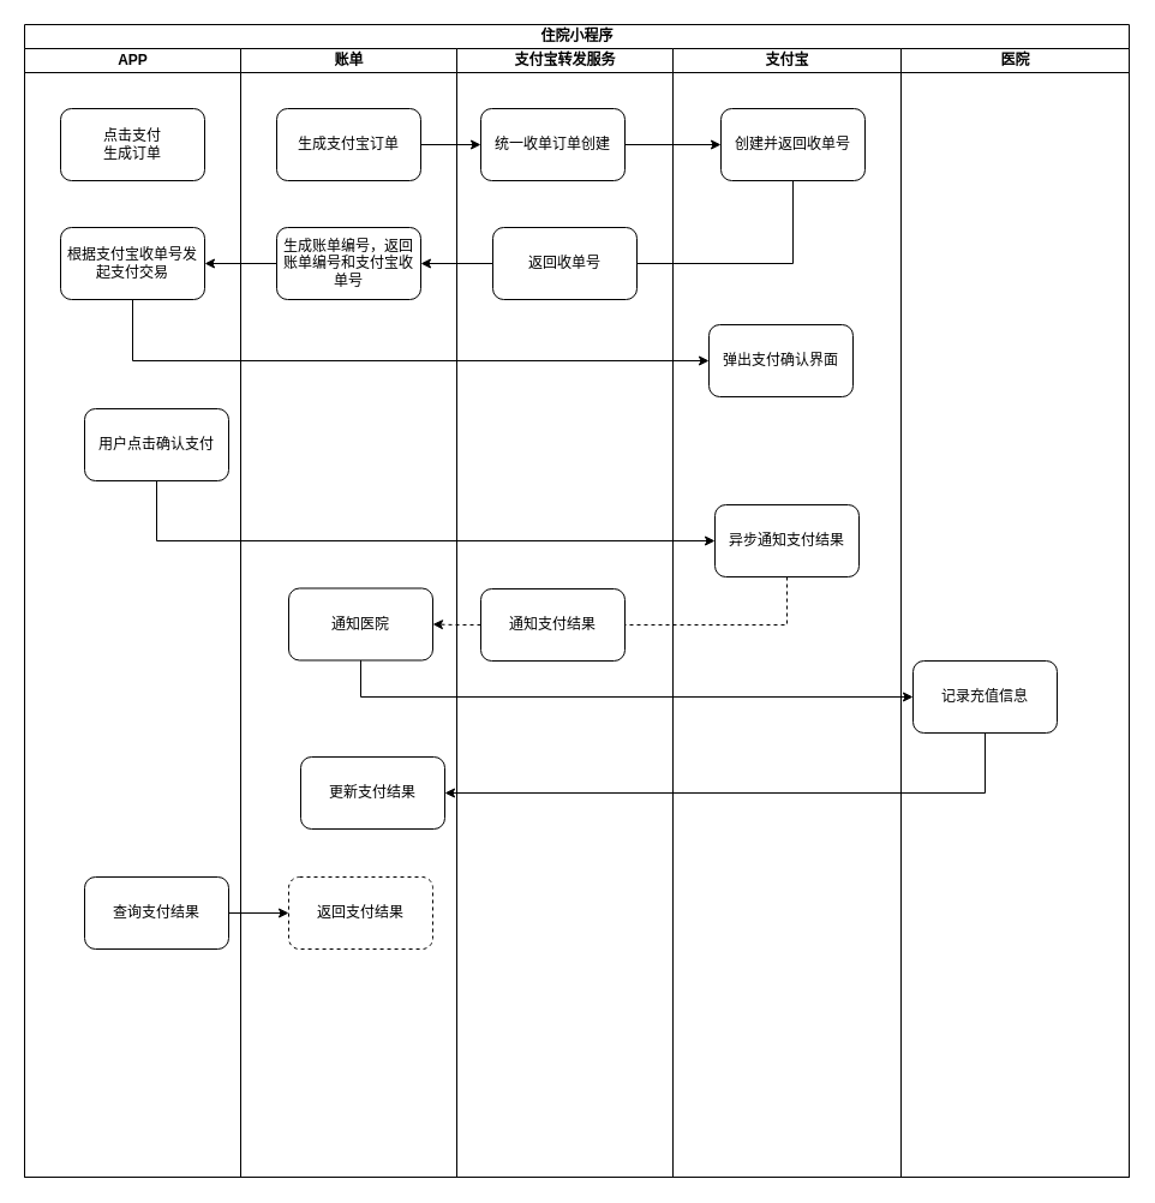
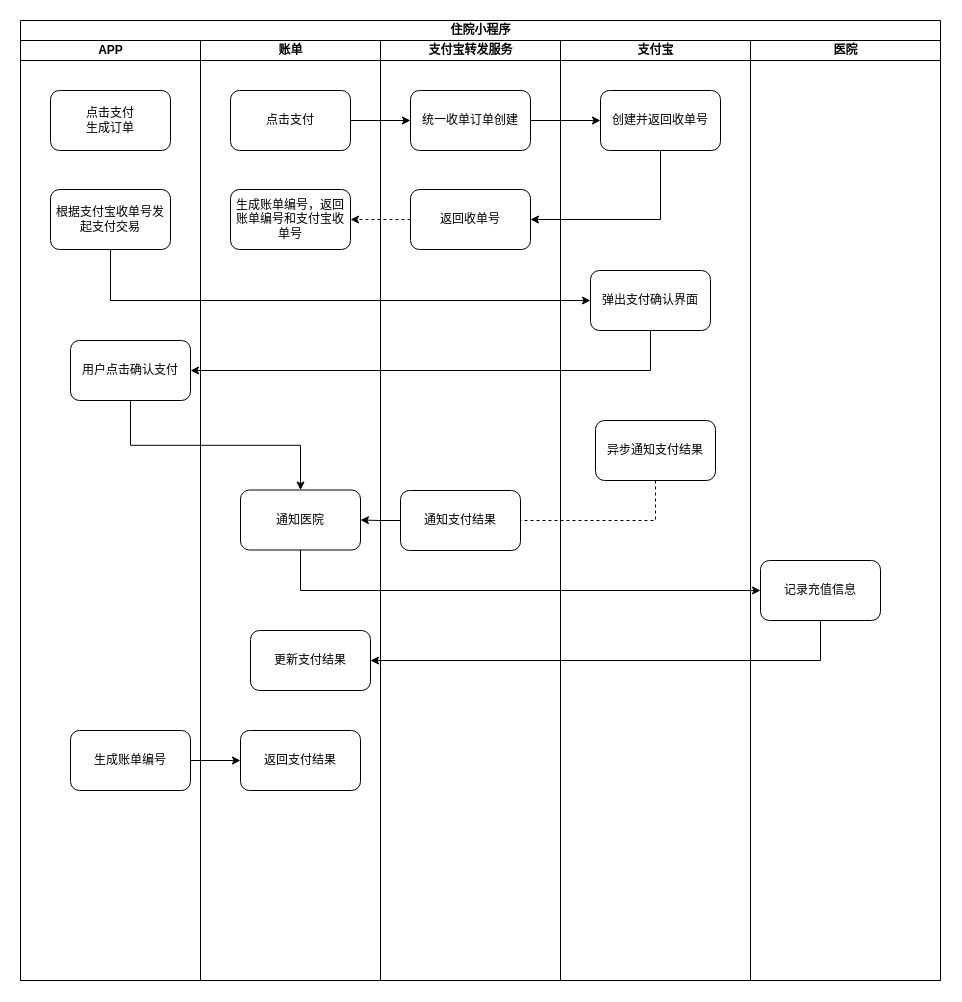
- <mxCell id="9" value="生成支付宝订单" style="rounded=1;whiteSpace=wrap;html=1;" vertex="1" parent="8"><mxGeometry x="30" y="50" width="120" height="60" as="geometry" /></mxCell>
+ <mxCell id="9" value="点击支付" style="rounded=1;whiteSpace=wrap;html=1;" vertex="1" parent="8"><mxGeometry x="30" y="50" width="120" height="60" as="geometry" /></mxCell>
- <mxCell id="15" value="统一收单订单创建" style="rounded=1;whiteSpace=wrap;html=1;" vertex="1" parent="14"><mxGeometry x="20" y="50" width="120" height="60" as="geometry" /></mxCell>
+ <mxCell id="15" value="统一收单订单创建" style="rounded=1;whiteSpace=wrap;html=1;" vertex="1" parent="14"><mxGeometry x="30" y="50" width="120" height="60" as="geometry" /></mxCell>
- <mxCell id="22" style="edgeStyle=orthogonalEdgeStyle;rounded=0;orthogonalLoop=1;jettySize=auto;html=1;exitX=0;exitY=0.5;exitDx=0;exitDy=0;entryX=1;entryY=0.5;entryDx=0;entryDy=0;" edge="1" parent="2" source="10" target="5"><mxGeometry relative="1" as="geometry" /></mxCell>
- <mxCell id="21" style="edgeStyle=orthogonalEdgeStyle;rounded=0;orthogonalLoop=1;jettySize=auto;html=1;exitX=0;exitY=0.5;exitDx=0;exitDy=0;entryX=1;entryY=0.5;entryDx=0;entryDy=0;" edge="1" parent="2" source="16" target="10"><mxGeometry relative="1" as="geometry" /></mxCell>
+ <mxCell id="21" style="edgeStyle=orthogonalEdgeStyle;rounded=0;orthogonalLoop=1;jettySize=auto;html=1;exitX=0;exitY=0.5;exitDx=0;exitDy=0;entryX=1;entryY=0.5;entryDx=0;entryDy=0;dashed=1;" edge="1" parent="2" source="16" target="10"><mxGeometry relative="1" as="geometry" /></mxCell>
- <mxCell id="20" style="edgeStyle=orthogonalEdgeStyle;rounded=0;orthogonalLoop=1;jettySize=auto;html=1;exitX=0.5;exitY=1;exitDx=0;exitDy=0;entryX=1;entryY=0.5;entryDx=0;entryDy=0;endArrow=none;" edge="1" parent="2" source="25" target="16"><mxGeometry relative="1" as="geometry" /></mxCell>
+ <mxCell id="20" style="edgeStyle=orthogonalEdgeStyle;rounded=0;orthogonalLoop=1;jettySize=auto;html=1;exitX=0.5;exitY=1;exitDx=0;exitDy=0;entryX=1;entryY=0.5;entryDx=0;entryDy=0;" edge="1" parent="2" source="25" target="16"><mxGeometry relative="1" as="geometry" /></mxCell>
+ <mxCell id="30" style="edgeStyle=orthogonalEdgeStyle;rounded=0;orthogonalLoop=1;jettySize=auto;html=1;exitX=0.5;exitY=1;exitDx=0;exitDy=0;entryX=1;entryY=0.5;entryDx=0;entryDy=0;" edge="1" parent="2" source="26" target="6"><mxGeometry relative="1" as="geometry" /></mxCell>
- <mxCell id="31" style="edgeStyle=orthogonalEdgeStyle;rounded=0;orthogonalLoop=1;jettySize=auto;html=1;exitX=0.5;exitY=1;exitDx=0;exitDy=0;entryX=0;entryY=0.5;entryDx=0;entryDy=0;" edge="1" parent="2" source="6" target="27"><mxGeometry relative="1" as="geometry" /></mxCell>
+ <mxCell id="31" style="edgeStyle=orthogonalEdgeStyle;rounded=0;orthogonalLoop=1;jettySize=auto;html=1;exitX=0.5;exitY=1;exitDx=0;exitDy=0;" edge="1" parent="2" source="6" target="11"><mxGeometry relative="1" as="geometry" /></mxCell>
- <mxCell id="33" style="edgeStyle=orthogonalEdgeStyle;rounded=0;orthogonalLoop=1;jettySize=auto;html=1;exitX=0;exitY=0.5;exitDx=0;exitDy=0;entryX=1;entryY=0.5;entryDx=0;entryDy=0;dashed=1;" edge="1" parent="2" source="17" target="11"><mxGeometry relative="1" as="geometry" /></mxCell>
+ <mxCell id="33" style="edgeStyle=orthogonalEdgeStyle;rounded=0;orthogonalLoop=1;jettySize=auto;html=1;exitX=0;exitY=0.5;exitDx=0;exitDy=0;entryX=1;entryY=0.5;entryDx=0;entryDy=0;" edge="1" parent="2" source="17" target="11"><mxGeometry relative="1" as="geometry" /></mxCell>
- <mxCell id="29" value="记录充值信息" style="rounded=1;whiteSpace=wrap;html=1;" vertex="1" parent="28"><mxGeometry x="10" y="510" width="120" height="60" as="geometry" /></mxCell>
+ <mxCell id="29" value="记录充值信息" style="rounded=1;whiteSpace=wrap;html=1;" vertex="1" parent="28"><mxGeometry x="10" y="520" width="120" height="60" as="geometry" /></mxCell>
- <mxCell id="7" value="查询支付结果" style="rounded=1;whiteSpace=wrap;html=1;" vertex="1" parent="3"><mxGeometry x="50" y="690" width="120" height="60" as="geometry" /></mxCell>
+ <mxCell id="7" value="生成账单编号" style="rounded=1;whiteSpace=wrap;html=1;" vertex="1" parent="3"><mxGeometry x="50" y="690" width="120" height="60" as="geometry" /></mxCell>
- <mxCell id="13" value="返回支付结果" style="rounded=1;whiteSpace=wrap;html=1;dashed=1;" vertex="1" parent="8"><mxGeometry x="40" y="690" width="120" height="60" as="geometry" /></mxCell>
+ <mxCell id="13" value="返回支付结果" style="rounded=1;whiteSpace=wrap;html=1;" vertex="1" parent="8"><mxGeometry x="40" y="690" width="120" height="60" as="geometry" /></mxCell>
